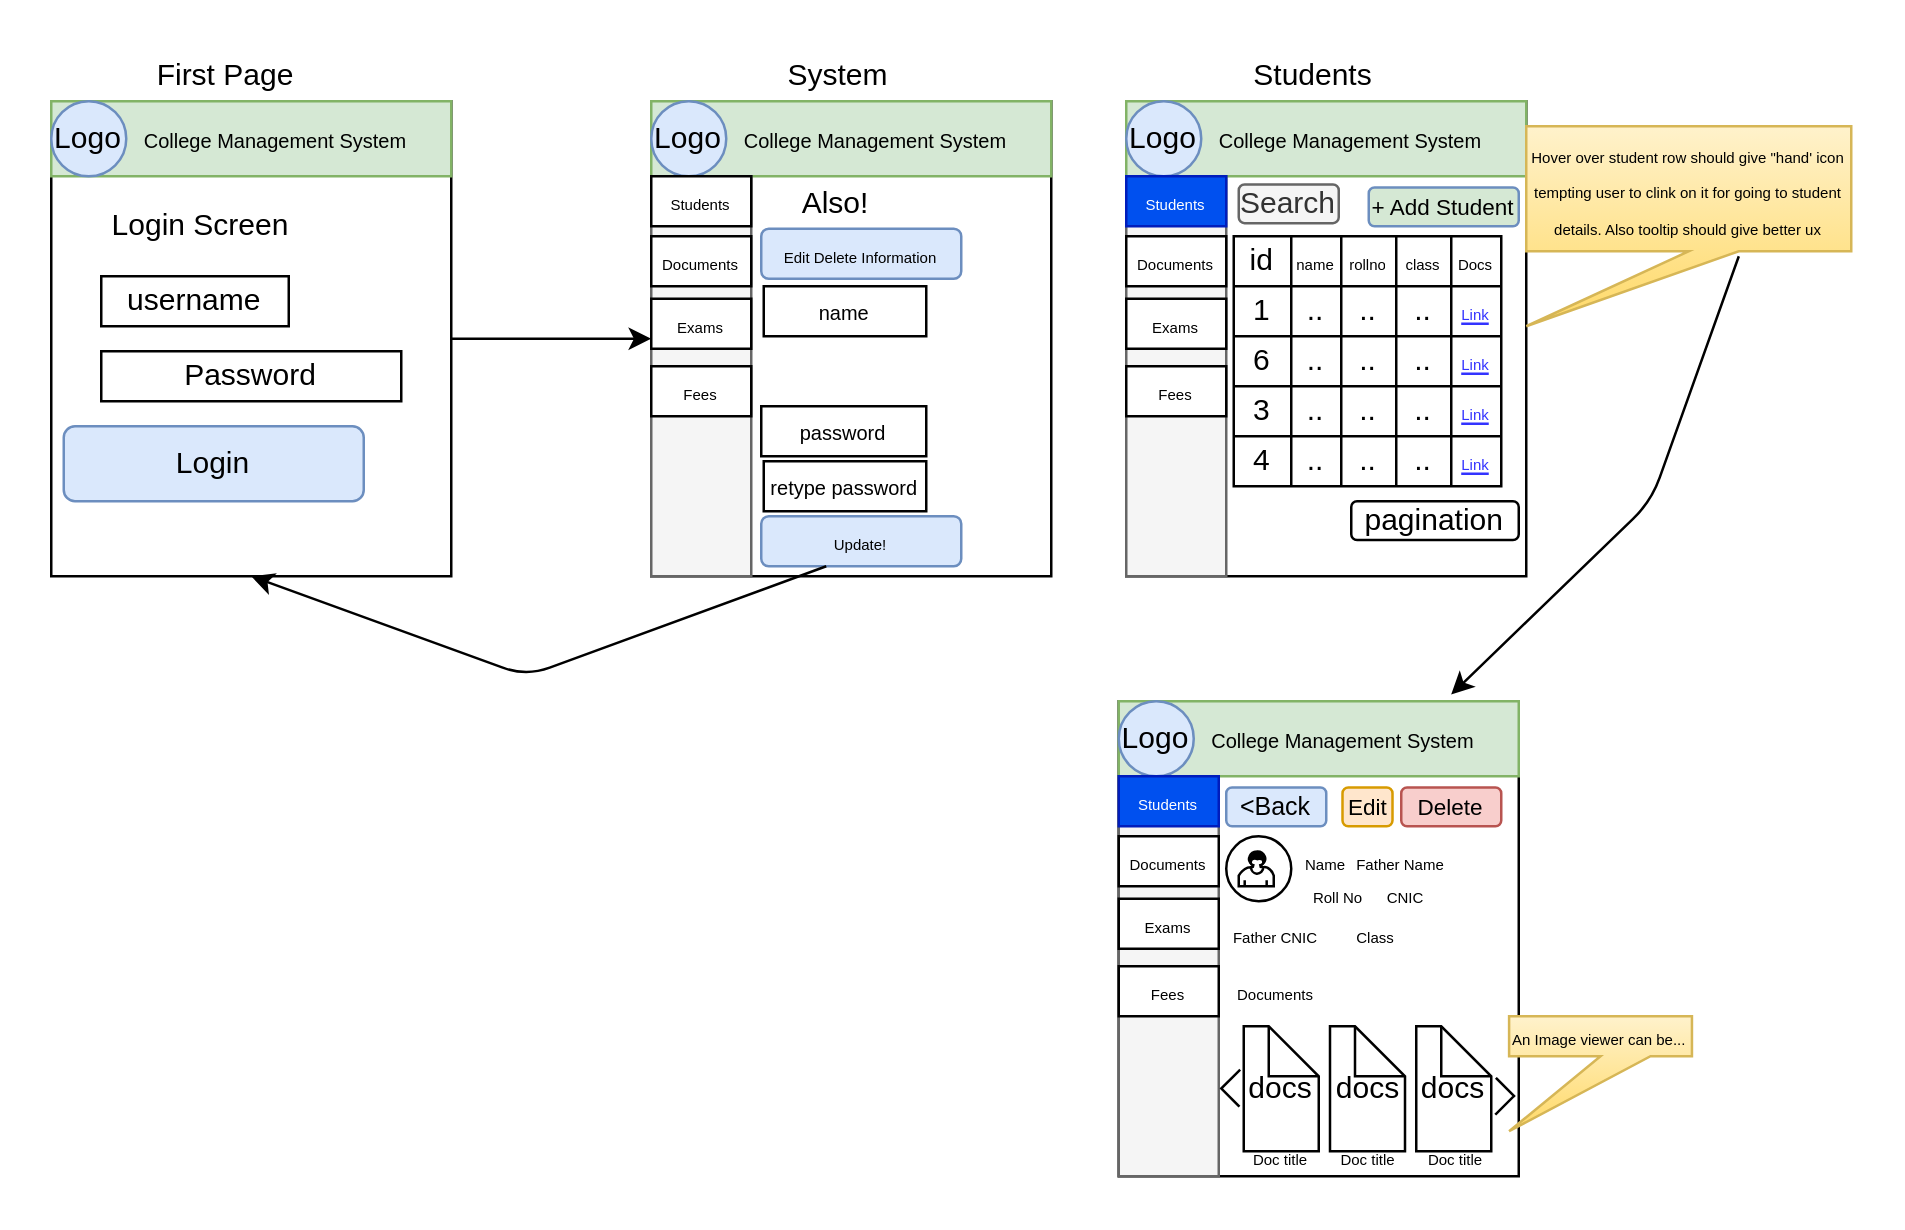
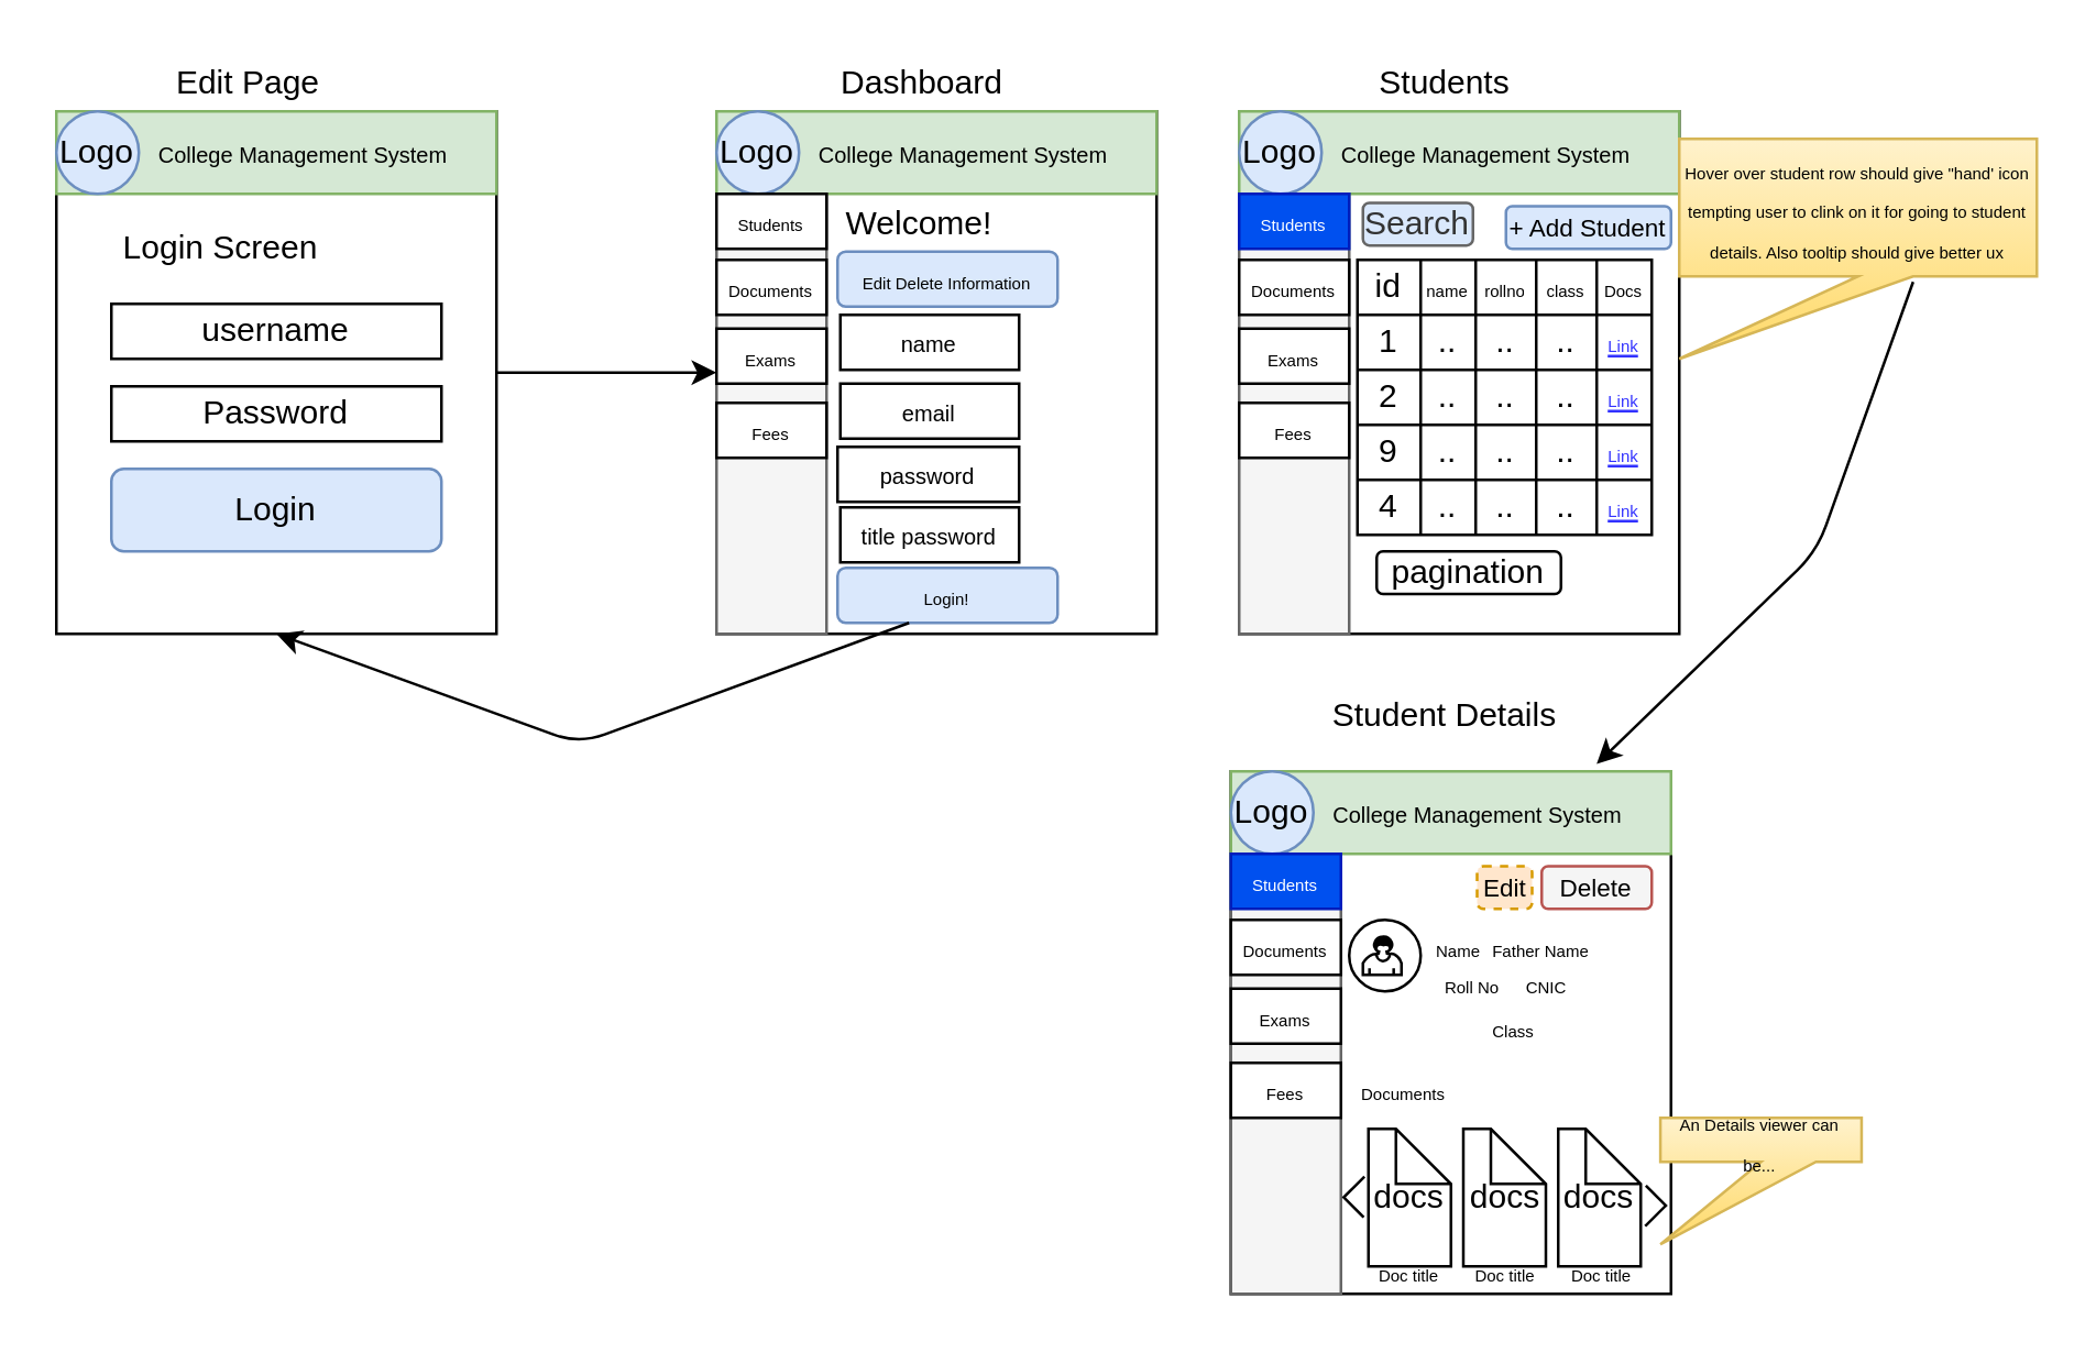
- <mxCell id="4" value="First Page" style="text;html=1;strokeColor=none;fillColor=none;align=center;verticalAlign=middle;whiteSpace=wrap;rounded=0;" parent="1" vertex="1"><mxGeometry x="60" y="20" width="60" height="20" as="geometry" /></mxCell>
+ <mxCell id="4" value="Edit Page" style="text;html=1;strokeColor=none;fillColor=none;align=center;verticalAlign=middle;whiteSpace=wrap;rounded=0;" parent="1" vertex="1"><mxGeometry x="60" y="20" width="60" height="20" as="geometry" /></mxCell>
- <mxCell id="9" value="System" style="text;html=1;strokeColor=none;fillColor=none;align=center;verticalAlign=middle;whiteSpace=wrap;rounded=0;" parent="1" vertex="1"><mxGeometry x="305" y="20" width="60" height="20" as="geometry" /></mxCell>
+ <mxCell id="9" value="Dashboard" style="text;html=1;strokeColor=none;fillColor=none;align=center;verticalAlign=middle;whiteSpace=wrap;rounded=0;" parent="1" vertex="1"><mxGeometry x="305" y="20" width="60" height="20" as="geometry" /></mxCell>
- <mxCell id="18" value="Also!" style="text;html=1;strokeColor=none;fillColor=none;align=center;verticalAlign=middle;whiteSpace=wrap;rounded=0;" parent="1" vertex="1"><mxGeometry x="299" y="71" width="70" height="20" as="geometry" /></mxCell>
+ <mxCell id="18" value="Welcome!" style="text;html=1;strokeColor=none;fillColor=none;align=center;verticalAlign=middle;whiteSpace=wrap;rounded=0;" parent="1" vertex="1"><mxGeometry x="299" y="71" width="70" height="20" as="geometry" /></mxCell>
- <mxCell id="72" value="Search" style="rounded=1;whiteSpace=wrap;html=1;fillColor=#f5f5f5;strokeColor=#666666;fontColor=#333333;" vertex="1" parent="1"><mxGeometry x="495" y="73.25" width="40" height="15.5" as="geometry" /></mxCell>
+ <mxCell id="72" value="Search" style="rounded=1;whiteSpace=wrap;html=1;fillColor=#dae8fc;strokeColor=#666666;fontColor=#333333;" vertex="1" parent="1"><mxGeometry x="495" y="73.25" width="40" height="15.5" as="geometry" /></mxCell>
- <mxCell id="71" value="&lt;font style=&quot;font-size: 9px&quot;&gt;+ Add Student&lt;/font&gt;" style="rounded=1;whiteSpace=wrap;html=1;fillColor=#d5e8d4;strokeColor=#6c8ebf;" vertex="1" parent="1"><mxGeometry x="547" y="74.5" width="60" height="15.5" as="geometry" /></mxCell>
+ <mxCell id="71" value="&lt;font style=&quot;font-size: 9px&quot;&gt;+ Add Student&lt;/font&gt;" style="rounded=1;whiteSpace=wrap;html=1;fillColor=#dae8fc;strokeColor=#6c8ebf;" vertex="1" parent="1"><mxGeometry x="547" y="74.5" width="60" height="15.5" as="geometry" /></mxCell>
- <mxCell id="6" value="username" style="rounded=0;whiteSpace=wrap;html=1;" parent="1" vertex="1"><mxGeometry x="40" y="110" width="75" height="20" as="geometry" /></mxCell>
+ <mxCell id="6" value="username" style="rounded=0;whiteSpace=wrap;html=1;" parent="1" vertex="1"><mxGeometry x="40" y="110" width="120" height="20" as="geometry" /></mxCell>
- <mxCell id="54" value="6" style="shape=partialRectangle;html=1;whiteSpace=wrap;connectable=0;overflow=hidden;fillColor=none;top=0;left=0;bottom=0;right=0;" vertex="1" parent="53"><mxGeometry width="23" height="20" as="geometry" /></mxCell>
+ <mxCell id="54" value="2" style="shape=partialRectangle;html=1;whiteSpace=wrap;connectable=0;overflow=hidden;fillColor=none;top=0;left=0;bottom=0;right=0;" vertex="1" parent="53"><mxGeometry width="23" height="20" as="geometry" /></mxCell>
+ <mxCell id="21" value="&lt;font style=&quot;font-size: 8px&quot;&gt;email&lt;/font&gt;" style="rounded=0;whiteSpace=wrap;html=1;" parent="1" vertex="1"><mxGeometry x="305" y="139" width="65" height="20" as="geometry" /></mxCell>
- <mxCell id="60" value="3" style="shape=partialRectangle;html=1;whiteSpace=wrap;connectable=0;overflow=hidden;fillColor=none;top=0;left=0;bottom=0;right=0;" vertex="1" parent="59"><mxGeometry width="23" height="20" as="geometry" /></mxCell>
+ <mxCell id="60" value="9" style="shape=partialRectangle;html=1;whiteSpace=wrap;connectable=0;overflow=hidden;fillColor=none;top=0;left=0;bottom=0;right=0;" vertex="1" parent="59"><mxGeometry width="23" height="20" as="geometry" /></mxCell>
- <mxCell id="8" value="Login" style="rounded=1;whiteSpace=wrap;html=1;fillColor=#dae8fc;strokeColor=#6c8ebf;" parent="1" vertex="1"><mxGeometry x="25" y="170" width="120" height="30" as="geometry" /></mxCell>
+ <mxCell id="8" value="Login" style="rounded=1;whiteSpace=wrap;html=1;fillColor=#dae8fc;strokeColor=#6c8ebf;" parent="1" vertex="1"><mxGeometry x="40" y="170" width="120" height="30" as="geometry" /></mxCell>
- <mxCell id="23" value="&lt;font style=&quot;font-size: 8px&quot;&gt;retype password&lt;/font&gt;" style="rounded=0;whiteSpace=wrap;html=1;" vertex="1" parent="1"><mxGeometry x="305" y="184" width="65" height="20" as="geometry" /></mxCell>
+ <mxCell id="23" value="&lt;font style=&quot;font-size: 8px&quot;&gt;title password&lt;/font&gt;" style="rounded=0;whiteSpace=wrap;html=1;" vertex="1" parent="1"><mxGeometry x="305" y="184" width="65" height="20" as="geometry" /></mxCell>
- <mxCell id="73" value="pagination" style="rounded=1;whiteSpace=wrap;html=1;" vertex="1" parent="1"><mxGeometry x="540" y="200" width="67" height="15.5" as="geometry" /></mxCell>
+ <mxCell id="73" value="pagination" style="rounded=1;whiteSpace=wrap;html=1;" vertex="1" parent="1"><mxGeometry x="500" y="200" width="67" height="15.5" as="geometry" /></mxCell>
- <mxCell id="24" value="&lt;font style=&quot;font-size: 6px&quot;&gt;Update!&lt;/font&gt;" style="rounded=1;whiteSpace=wrap;html=1;fillColor=#dae8fc;strokeColor=#6c8ebf;" vertex="1" parent="1"><mxGeometry x="304" y="206" width="80" height="20" as="geometry" /></mxCell>
+ <mxCell id="24" value="&lt;font style=&quot;font-size: 6px&quot;&gt;Login!&lt;/font&gt;" style="rounded=1;whiteSpace=wrap;html=1;fillColor=#dae8fc;strokeColor=#6c8ebf;" vertex="1" parent="1"><mxGeometry x="304" y="206" width="80" height="20" as="geometry" /></mxCell>
+ <mxCell id="74" value="Student Details" style="text;html=1;strokeColor=none;fillColor=none;align=center;verticalAlign=middle;whiteSpace=wrap;rounded=0;" vertex="1" parent="1"><mxGeometry x="476" y="250" width="98" height="20" as="geometry" /></mxCell>
- <mxCell id="86" value="&lt;font size=&quot;1&quot;&gt;&amp;lt;Back&lt;/font&gt;" style="rounded=1;whiteSpace=wrap;html=1;fillColor=#dae8fc;strokeColor=#6c8ebf;" vertex="1" parent="1"><mxGeometry x="490" y="314.5" width="40" height="15.5" as="geometry" /></mxCell>
- <mxCell id="84" value="&lt;font style=&quot;font-size: 9px&quot;&gt;Edit&lt;/font&gt;" style="rounded=1;whiteSpace=wrap;html=1;fillColor=#ffe6cc;strokeColor=#d79b00;" vertex="1" parent="1"><mxGeometry x="536.5" y="314.5" width="20" height="15.5" as="geometry" /></mxCell>
+ <mxCell id="84" value="&lt;font style=&quot;font-size: 9px&quot;&gt;Edit&lt;/font&gt;" style="rounded=1;whiteSpace=wrap;html=1;fillColor=#ffe6cc;strokeColor=#d79b00;dashed=1;" vertex="1" parent="1"><mxGeometry x="536.5" y="314.5" width="20" height="15.5" as="geometry" /></mxCell>
- <mxCell id="85" value="&lt;font style=&quot;font-size: 9px&quot;&gt;Delete&lt;/font&gt;" style="rounded=1;whiteSpace=wrap;html=1;fillColor=#f8cecc;strokeColor=#b85450;" vertex="1" parent="1"><mxGeometry x="560" y="314.5" width="40" height="15.5" as="geometry" /></mxCell>
+ <mxCell id="85" value="&lt;font style=&quot;font-size: 9px&quot;&gt;Delete&lt;/font&gt;" style="rounded=1;whiteSpace=wrap;html=1;fillColor=#f5f5f5;strokeColor=#b85450;" vertex="1" parent="1"><mxGeometry x="560" y="314.5" width="40" height="15.5" as="geometry" /></mxCell>
- <mxCell id="95" value="&lt;font style=&quot;font-size: 6px&quot;&gt;Father CNIC&lt;/font&gt;" style="text;html=1;strokeColor=none;fillColor=none;align=center;verticalAlign=middle;whiteSpace=wrap;rounded=0;" vertex="1" parent="1"><mxGeometry x="490" y="366" width="40" height="13" as="geometry" /></mxCell>
- <mxCell id="103" value="&lt;font style=&quot;font-size: 6px ; line-height: 50%&quot;&gt;An Image viewer can be...&lt;/font&gt;" style="shape=callout;whiteSpace=wrap;html=1;perimeter=calloutPerimeter;position2=0;fillColor=#fff2cc;strokeColor=#d6b656;gradientColor=#ffd966;" vertex="1" parent="1"><mxGeometry x="603.14" y="406" width="73.14" height="46" as="geometry" /></mxCell>
+ <mxCell id="103" value="&lt;font style=&quot;font-size: 6px ; line-height: 50%&quot;&gt;An Details viewer can be...&lt;/font&gt;" style="shape=callout;whiteSpace=wrap;html=1;perimeter=calloutPerimeter;position2=0;fillColor=#fff2cc;strokeColor=#d6b656;gradientColor=#ffd966;" vertex="1" parent="1"><mxGeometry x="603.14" y="406" width="73.14" height="46" as="geometry" /></mxCell>
